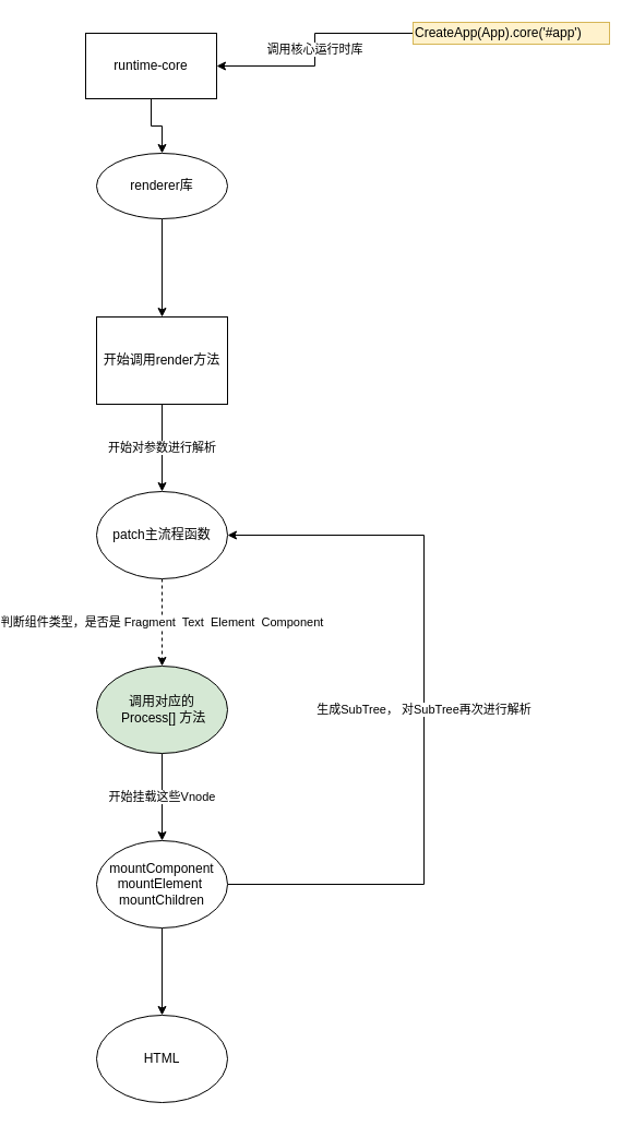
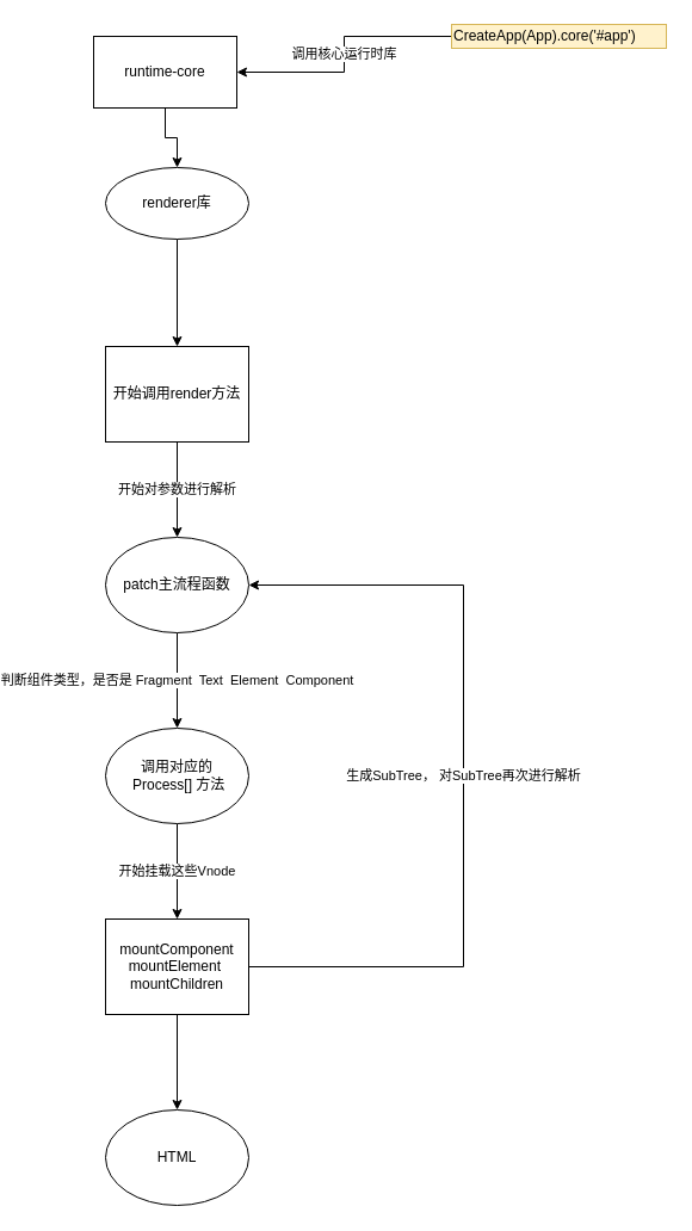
- <mxCell id="8" value="判断组件类型，是否是 Fragment&amp;nbsp; Text&amp;nbsp; Element&amp;nbsp; Component" style="edgeStyle=orthogonalEdgeStyle;rounded=0;orthogonalLoop=1;jettySize=auto;html=1;dashed=1;" parent="1" source="9" target="11" edge="1"><mxGeometry relative="1" as="geometry" /></mxCell>
+ <mxCell id="8" value="判断组件类型，是否是 Fragment&amp;nbsp; Text&amp;nbsp; Element&amp;nbsp; Component" style="edgeStyle=orthogonalEdgeStyle;rounded=0;orthogonalLoop=1;jettySize=auto;html=1;" parent="1" source="9" target="11" edge="1"><mxGeometry relative="1" as="geometry" /></mxCell>
- <mxCell id="11" value="调用对应的&lt;br&gt;&amp;nbsp;Process[] 方法" style="ellipse;whiteSpace=wrap;html=1;fillColor=#d5e8d4;" parent="1" vertex="1"><mxGeometry x="30" y="610" width="120" height="80" as="geometry" /></mxCell>
+ <mxCell id="11" value="调用对应的&lt;br&gt;&amp;nbsp;Process[] 方法" style="ellipse;whiteSpace=wrap;html=1;" parent="1" vertex="1"><mxGeometry x="30" y="610" width="120" height="80" as="geometry" /></mxCell>
- <mxCell id="14" value="mountComponent&lt;br&gt;mountElement&amp;nbsp;&lt;br&gt;mountChildren" style="ellipse;whiteSpace=wrap;html=1;" parent="1" vertex="1"><mxGeometry x="30" y="770" width="120" height="80" as="geometry" /></mxCell>
+ <mxCell id="14" value="mountComponent&lt;br&gt;mountElement&amp;nbsp;&lt;br&gt;mountChildren" style="whiteSpace=wrap;html=1;rounded=0;" parent="1" vertex="1"><mxGeometry x="30" y="770" width="120" height="80" as="geometry" /></mxCell>
